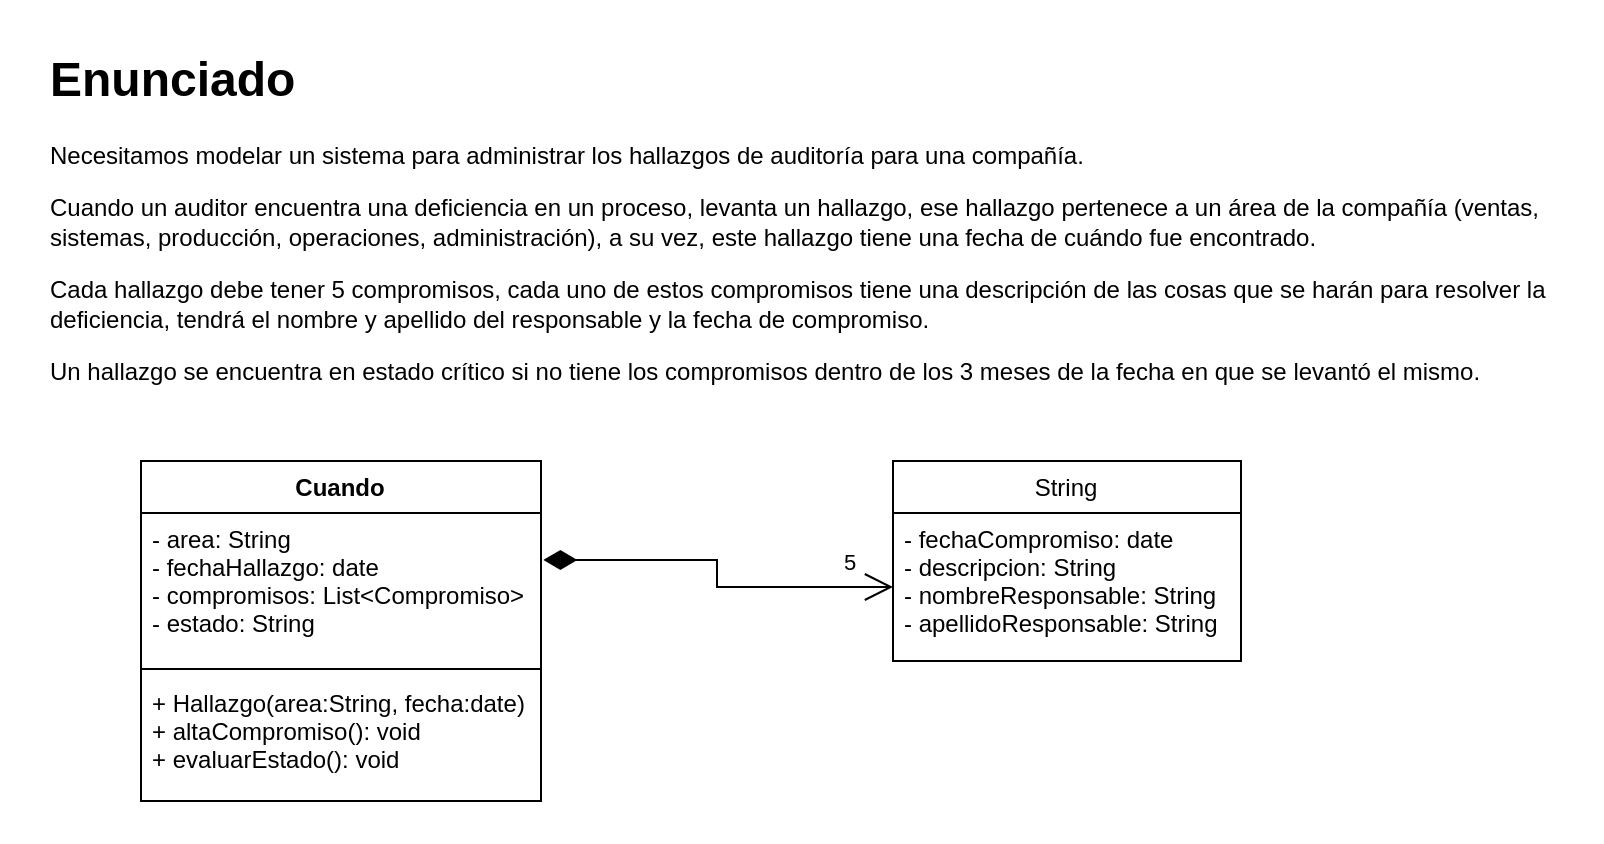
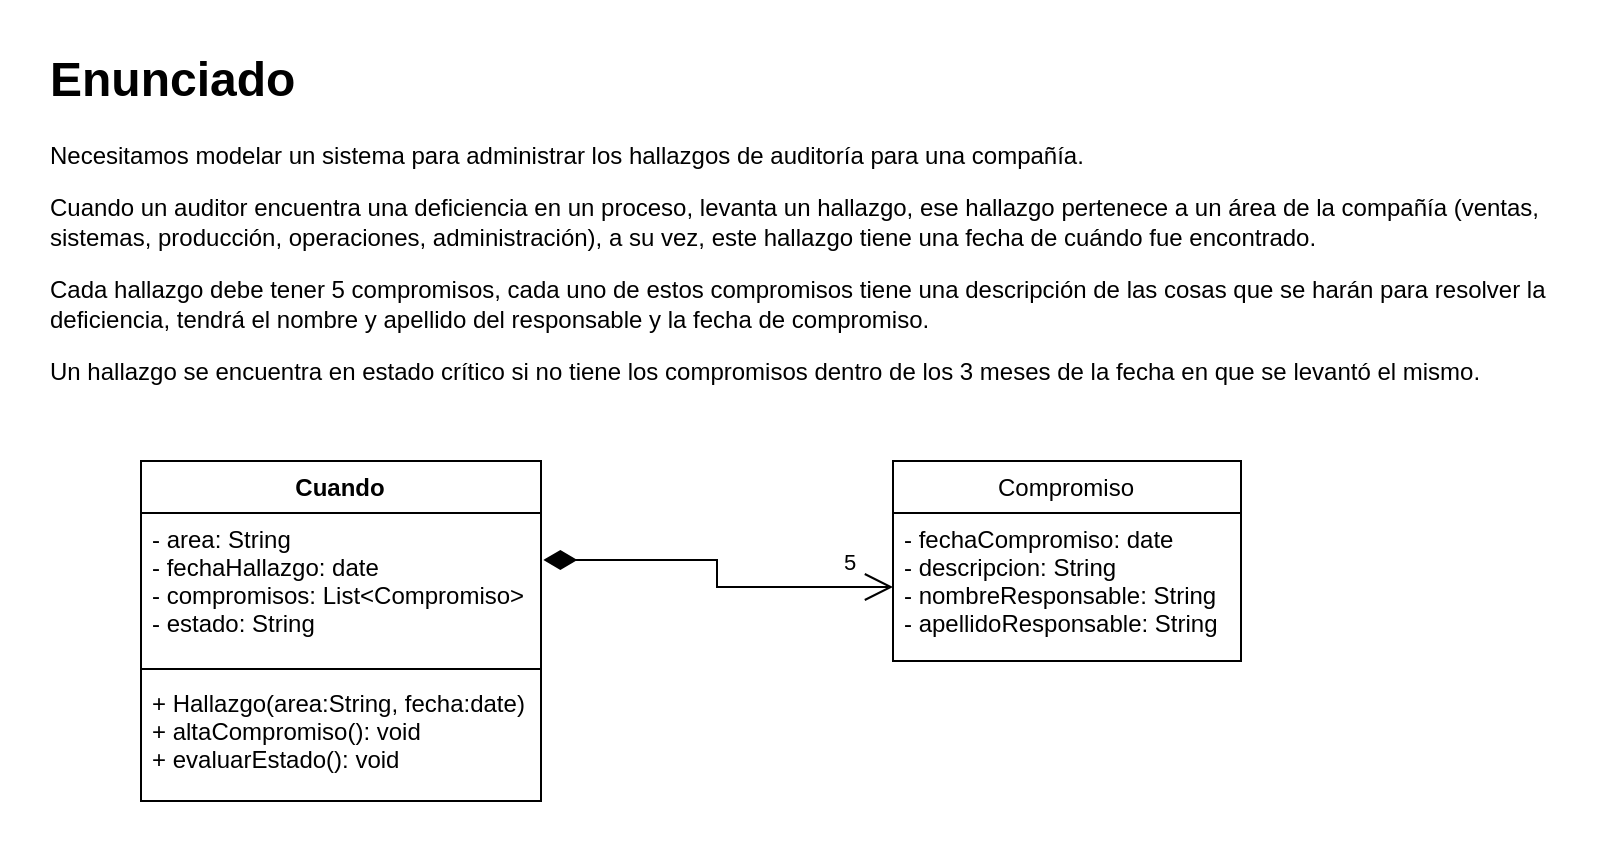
- <mxCell id="7" value="String" style="swimlane;fontStyle=0;childLayout=stackLayout;horizontal=1;startSize=26;fillColor=none;horizontalStack=0;resizeParent=1;resizeParentMax=0;resizeLast=0;collapsible=1;marginBottom=0;" parent="1" vertex="1"><mxGeometry x="446" y="230" width="174" height="100" as="geometry" /></mxCell>
+ <mxCell id="7" value="Compromiso" style="swimlane;fontStyle=0;childLayout=stackLayout;horizontal=1;startSize=26;fillColor=none;horizontalStack=0;resizeParent=1;resizeParentMax=0;resizeLast=0;collapsible=1;marginBottom=0;" parent="1" vertex="1"><mxGeometry x="446" y="230" width="174" height="100" as="geometry" /></mxCell>
